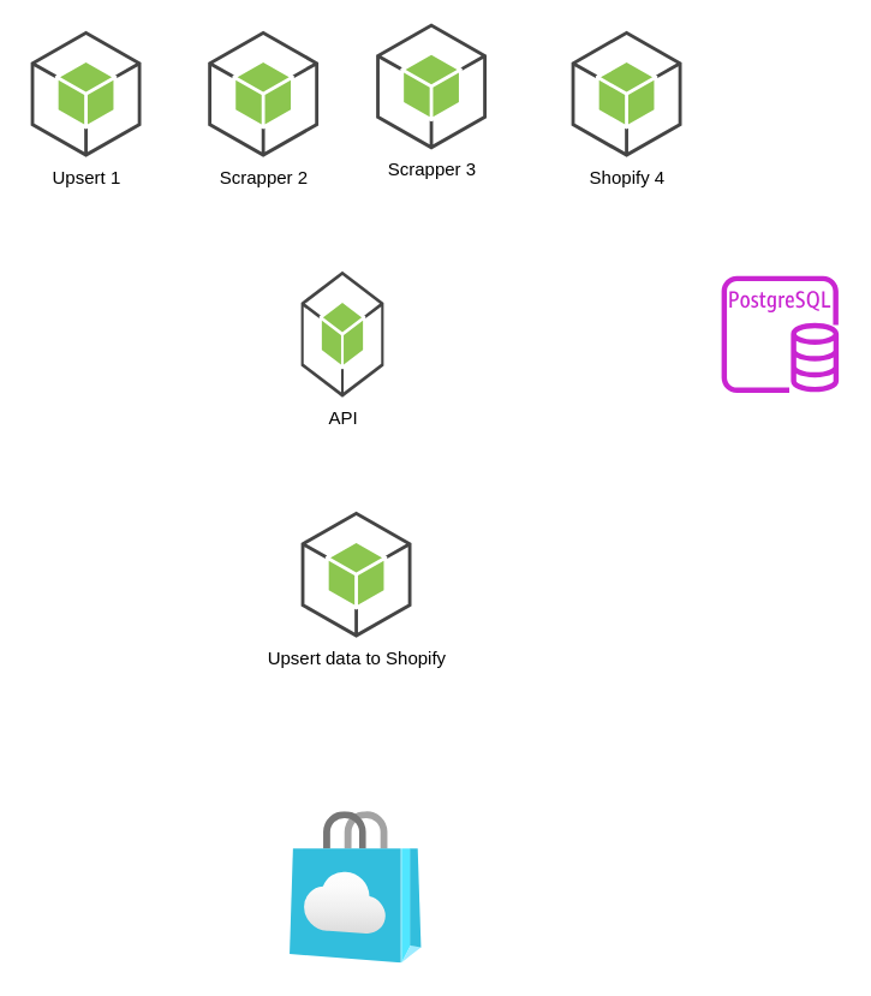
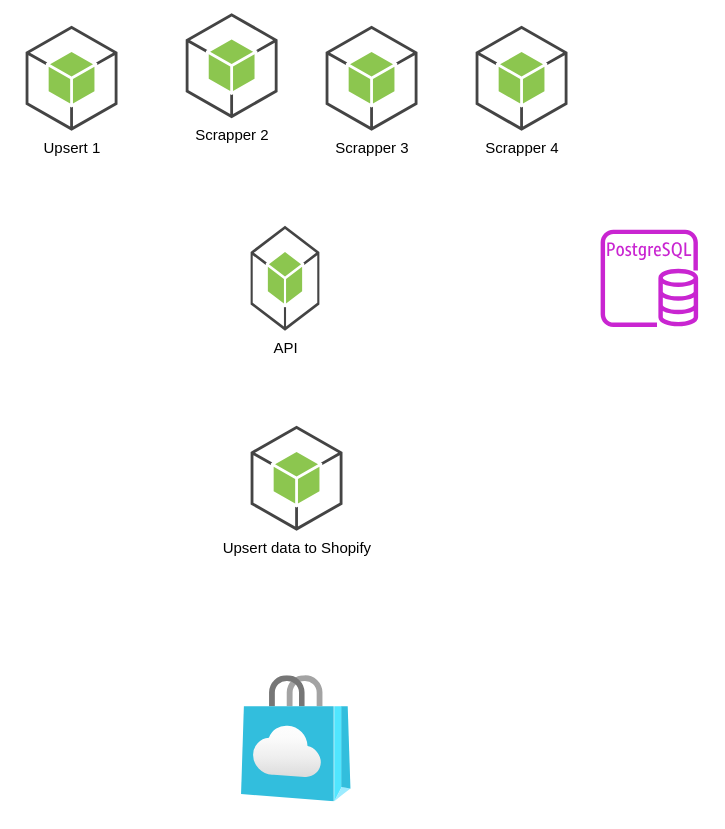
- <mxCell id="8" value="Scrapper 3" style="outlineConnect=0;dashed=0;verticalLabelPosition=bottom;verticalAlign=top;align=center;html=1;shape=mxgraph.aws3.android;fillColor=#8CC64F;gradientColor=none;" vertex="1" parent="1"><mxGeometry x="250" y="15" width="73.5" height="84" as="geometry" /></mxCell>
+ <mxCell id="8" value="Scrapper 3" style="outlineConnect=0;dashed=0;verticalLabelPosition=bottom;verticalAlign=top;align=center;html=1;shape=mxgraph.aws3.android;fillColor=#8CC64F;gradientColor=none;" vertex="1" parent="1"><mxGeometry x="260" y="20" width="73.5" height="84" as="geometry" /></mxCell>
- <mxCell id="3" value="Scrapper 2&lt;br&gt;" style="outlineConnect=0;dashed=0;verticalLabelPosition=bottom;verticalAlign=top;align=center;html=1;shape=mxgraph.aws3.android;fillColor=#8CC64F;gradientColor=none;" parent="1" vertex="1"><mxGeometry x="138.06" y="20" width="73.5" height="84" as="geometry" /></mxCell>
+ <mxCell id="3" value="Scrapper 2&lt;br&gt;" style="outlineConnect=0;dashed=0;verticalLabelPosition=bottom;verticalAlign=top;align=center;html=1;shape=mxgraph.aws3.android;fillColor=#8CC64F;gradientColor=none;" parent="1" vertex="1"><mxGeometry x="148.06" y="10" width="73.5" height="84" as="geometry" /></mxCell>
- <mxCell id="9" value="Shopify 4" style="outlineConnect=0;dashed=0;verticalLabelPosition=bottom;verticalAlign=top;align=center;html=1;shape=mxgraph.aws3.android;fillColor=#8CC64F;gradientColor=none;" vertex="1" parent="1"><mxGeometry x="380" y="20" width="73.5" height="84" as="geometry" /></mxCell>
+ <mxCell id="9" value="Scrapper 4" style="outlineConnect=0;dashed=0;verticalLabelPosition=bottom;verticalAlign=top;align=center;html=1;shape=mxgraph.aws3.android;fillColor=#8CC64F;gradientColor=none;" vertex="1" parent="1"><mxGeometry x="380" y="20" width="73.5" height="84" as="geometry" /></mxCell>
